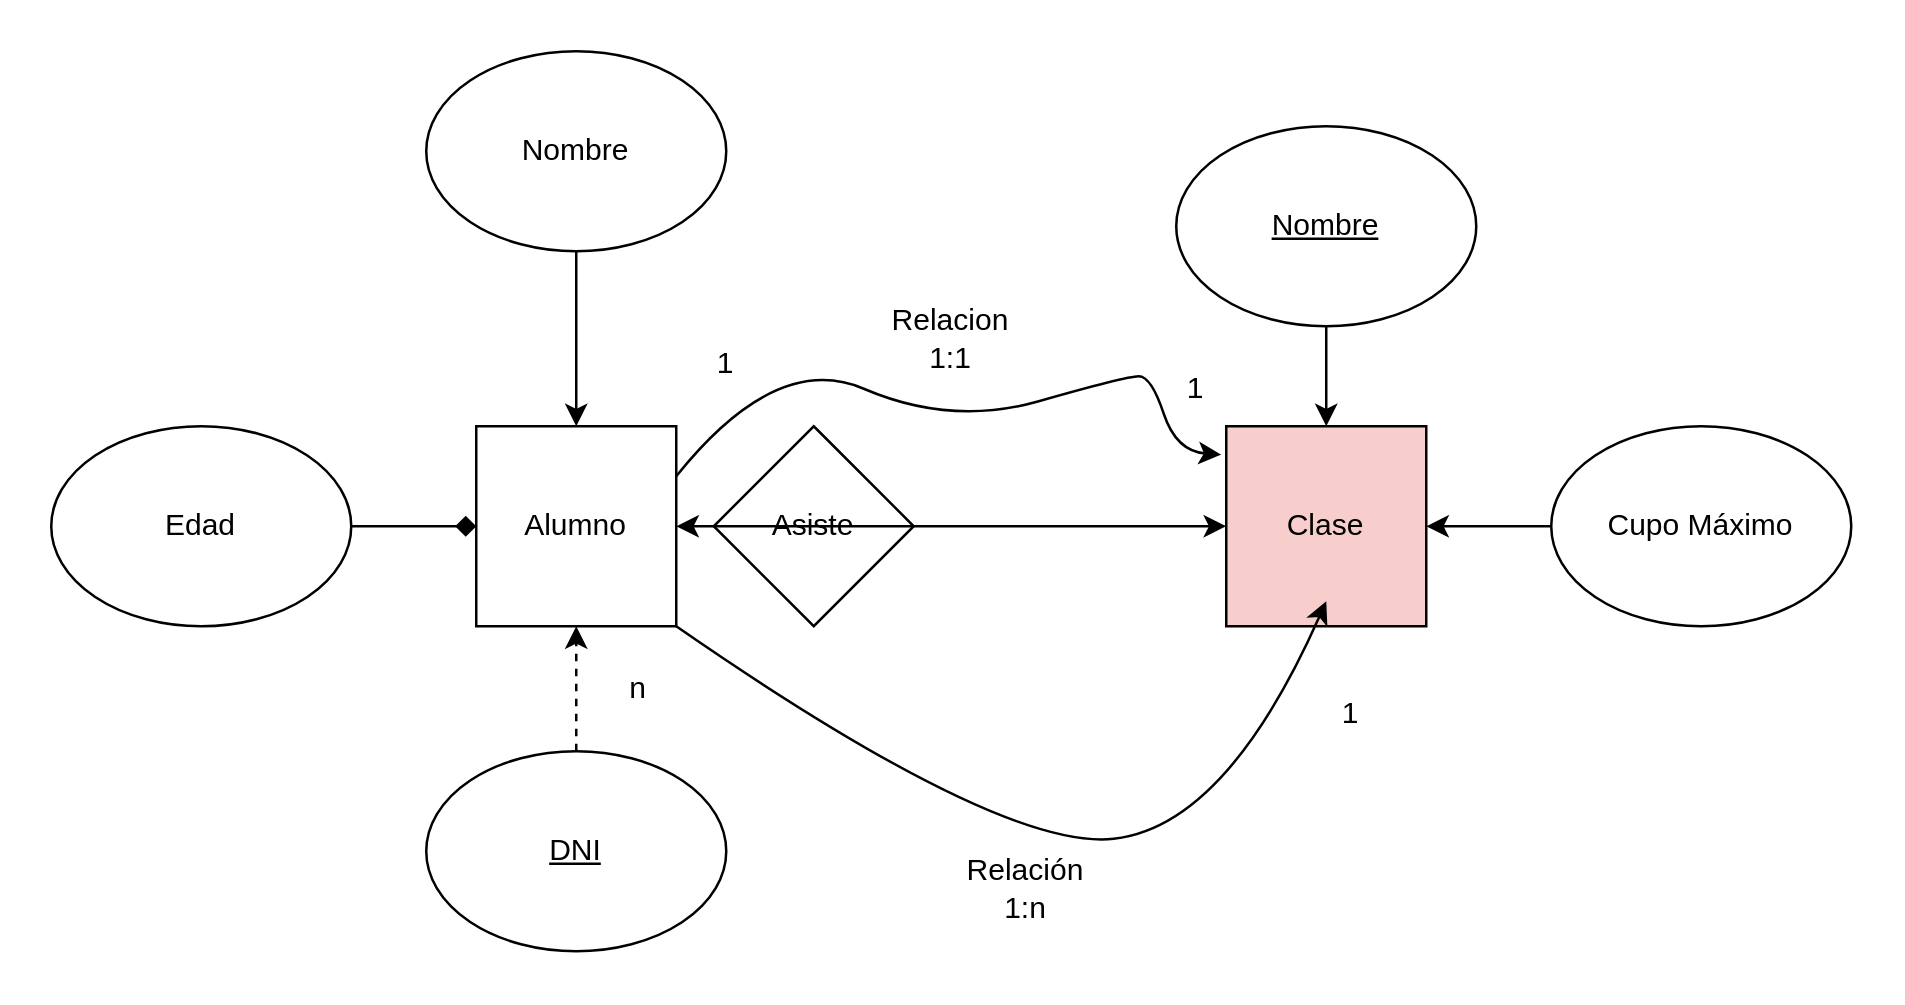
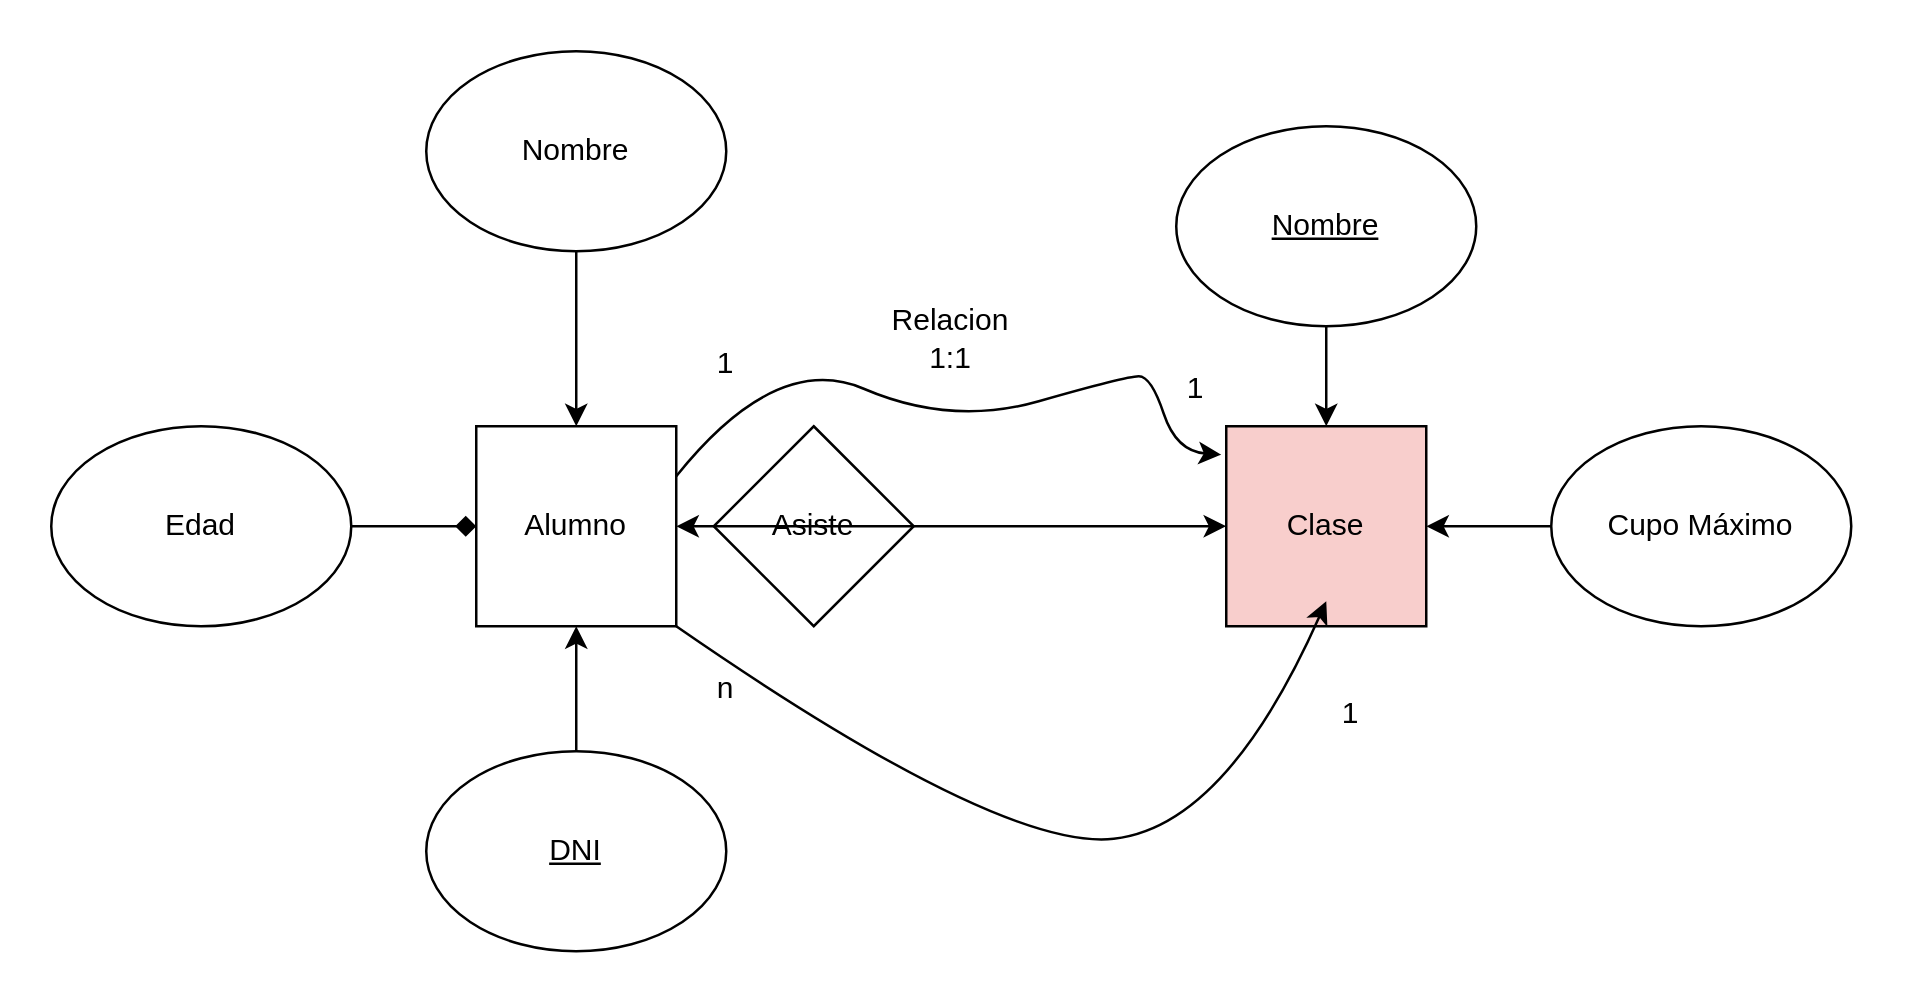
- <mxCell id="20" value="n" style="text;html=1;strokeColor=none;fillColor=none;align=center;verticalAlign=middle;whiteSpace=wrap;rounded=0;" parent="1" vertex="1"><mxGeometry x="225" y="260" width="60" height="30" as="geometry" /></mxCell>
+ <mxCell id="20" value="n" style="text;html=1;strokeColor=none;fillColor=none;align=center;verticalAlign=middle;whiteSpace=wrap;rounded=0;" parent="1" vertex="1"><mxGeometry x="260" y="260" width="60" height="30" as="geometry" /></mxCell>
- <mxCell id="5" value="" style="edgeStyle=none;html=1;dashed=1;" parent="1" source="6" target="2" edge="1"><mxGeometry relative="1" as="geometry" /></mxCell>
+ <mxCell id="5" value="" style="edgeStyle=none;html=1;" parent="1" source="6" target="2" edge="1"><mxGeometry relative="1" as="geometry" /></mxCell>
- <mxCell id="23" value="Relación 1:n" style="text;html=1;strokeColor=none;fillColor=none;align=center;verticalAlign=middle;whiteSpace=wrap;rounded=0;" vertex="1" parent="1"><mxGeometry x="380" y="340" width="60" height="30" as="geometry" /></mxCell>
